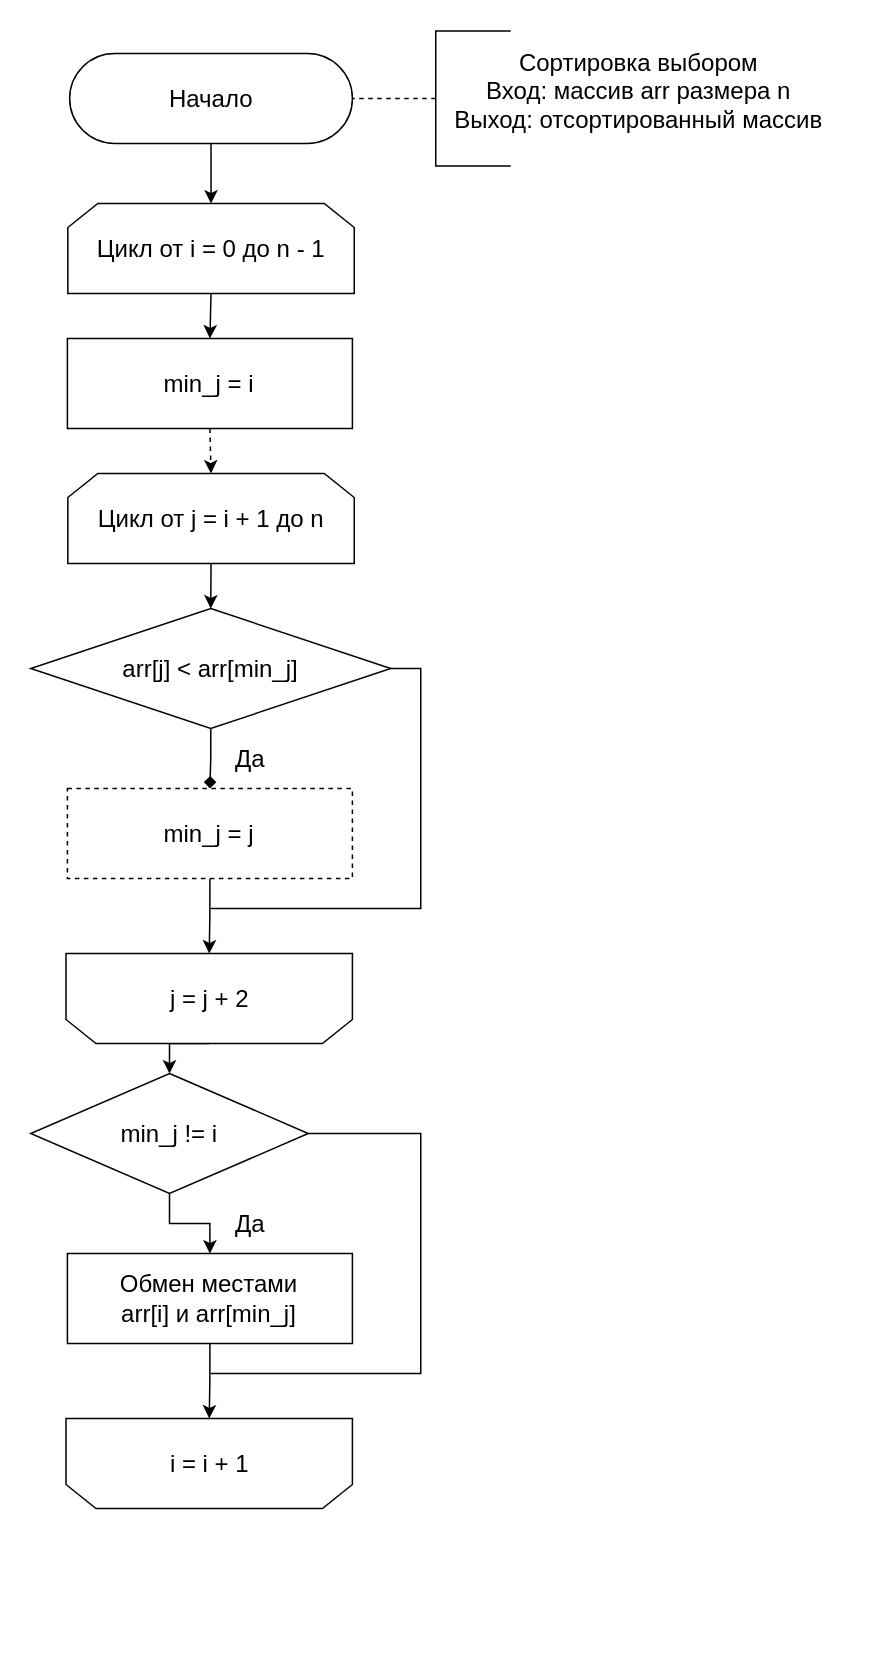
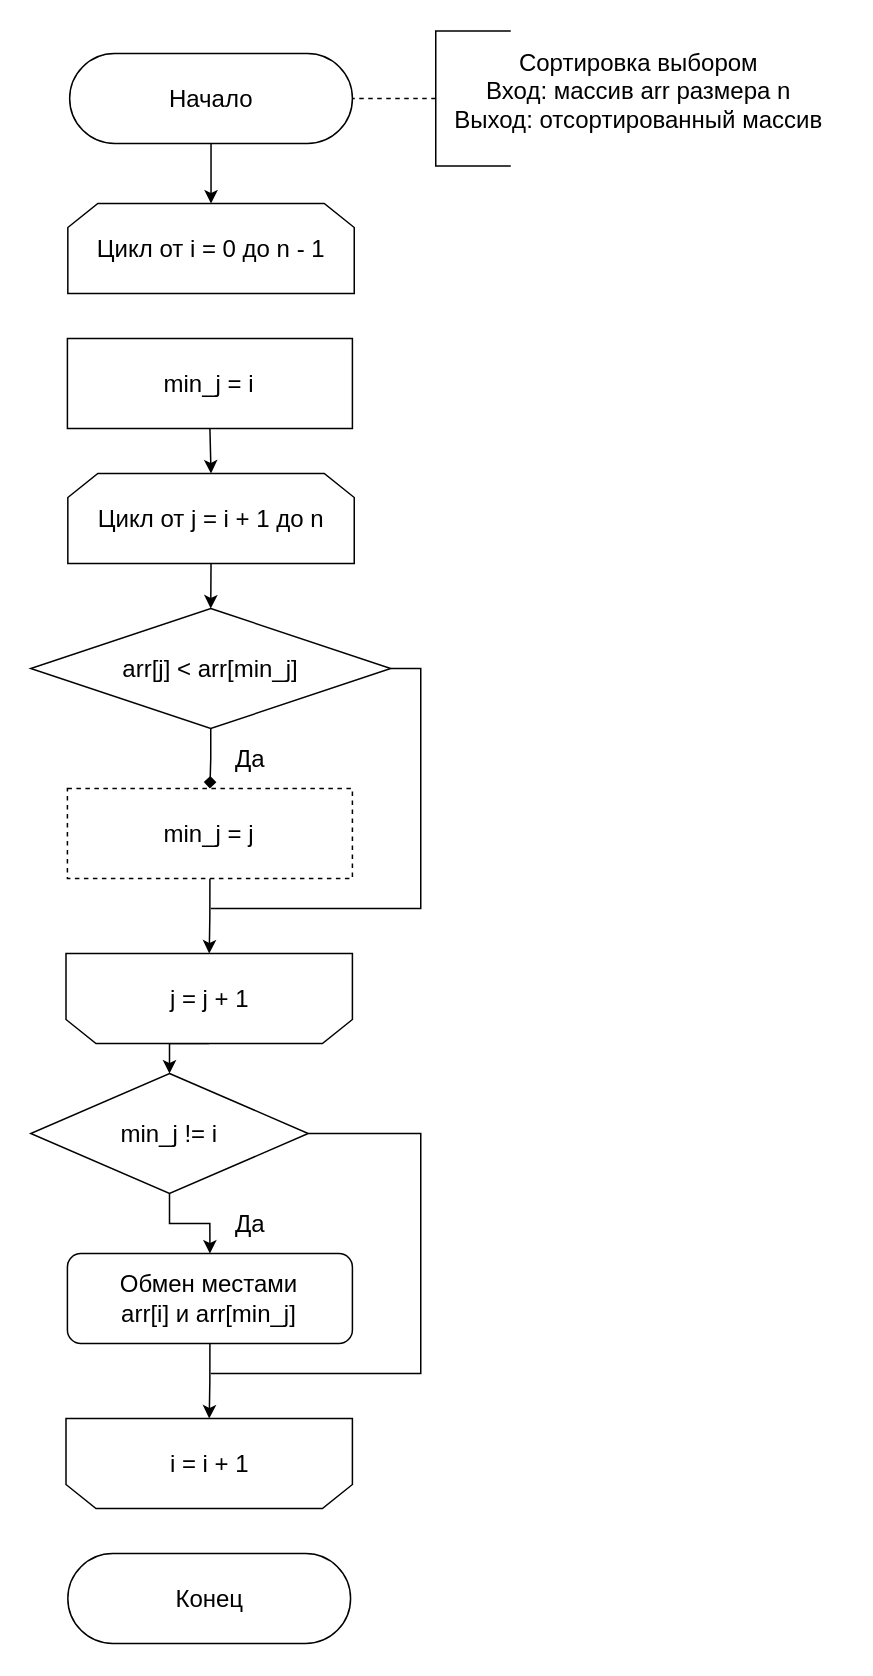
- <mxCell id="4" style="edgeStyle=orthogonalEdgeStyle;rounded=0;orthogonalLoop=1;jettySize=auto;html=1;exitX=0.5;exitY=1;exitDx=0;exitDy=0;entryX=0.5;entryY=0;entryDx=0;entryDy=0;" edge="1" parent="1" source="5" target="10"><mxGeometry relative="1" as="geometry"><mxPoint x="140.19" y="235" as="targetPoint" /></mxGeometry></mxCell>
- <mxCell id="9" style="edgeStyle=orthogonalEdgeStyle;rounded=0;orthogonalLoop=1;jettySize=auto;html=1;exitX=0.5;exitY=1;exitDx=0;exitDy=0;entryX=0.5;entryY=0;entryDx=0;entryDy=0;dashed=1;" edge="1" parent="1" source="10" target="12"><mxGeometry relative="1" as="geometry" /></mxCell>
+ <mxCell id="9" style="edgeStyle=orthogonalEdgeStyle;rounded=0;orthogonalLoop=1;jettySize=auto;html=1;exitX=0.5;exitY=1;exitDx=0;exitDy=0;entryX=0.5;entryY=0;entryDx=0;entryDy=0;" edge="1" parent="1" source="10" target="12"><mxGeometry relative="1" as="geometry" /></mxCell>
- <mxCell id="20" value="&lt;font style=&quot;font-size: 16px&quot;&gt;j = j + 2&lt;br&gt;&lt;/font&gt;" style="shape=loopLimit;whiteSpace=wrap;html=1;strokeWidth=1;direction=west;" vertex="1" parent="1"><mxGeometry x="43.5" y="635" width="190.94" height="60" as="geometry" /></mxCell>
+ <mxCell id="20" value="&lt;font style=&quot;font-size: 16px&quot;&gt;j = j + 1&lt;br&gt;&lt;/font&gt;" style="shape=loopLimit;whiteSpace=wrap;html=1;strokeWidth=1;direction=west;" vertex="1" parent="1"><mxGeometry x="43.5" y="635" width="190.94" height="60" as="geometry" /></mxCell>
- <mxCell id="25" value="&lt;font style=&quot;font-size: 16px&quot;&gt;Обмен местами&lt;br&gt;arr[i] и arr[min_j]&lt;br&gt;&lt;/font&gt;" style="rounded=0;whiteSpace=wrap;html=1;shadow=0;glass=0;sketch=0;strokeWidth=1;gradientColor=none;" vertex="1" parent="1"><mxGeometry x="44.44" y="835" width="190" height="60" as="geometry" /></mxCell>
+ <mxCell id="25" value="&lt;font style=&quot;font-size: 16px&quot;&gt;Обмен местами&lt;br&gt;arr[i] и arr[min_j]&lt;br&gt;&lt;/font&gt;" style="whiteSpace=wrap;html=1;shadow=0;glass=0;sketch=0;strokeWidth=1;gradientColor=none;rounded=1;" vertex="1" parent="1"><mxGeometry x="44.44" y="835" width="190" height="60" as="geometry" /></mxCell>
+ <mxCell id="28" value="&lt;font style=&quot;font-size: 16px&quot;&gt;Конец&lt;/font&gt;" style="html=1;dashed=0;whitespace=wrap;shape=mxgraph.dfd.start" vertex="1" parent="1"><mxGeometry x="44.72" y="1035" width="188.5" height="60" as="geometry" /></mxCell>
